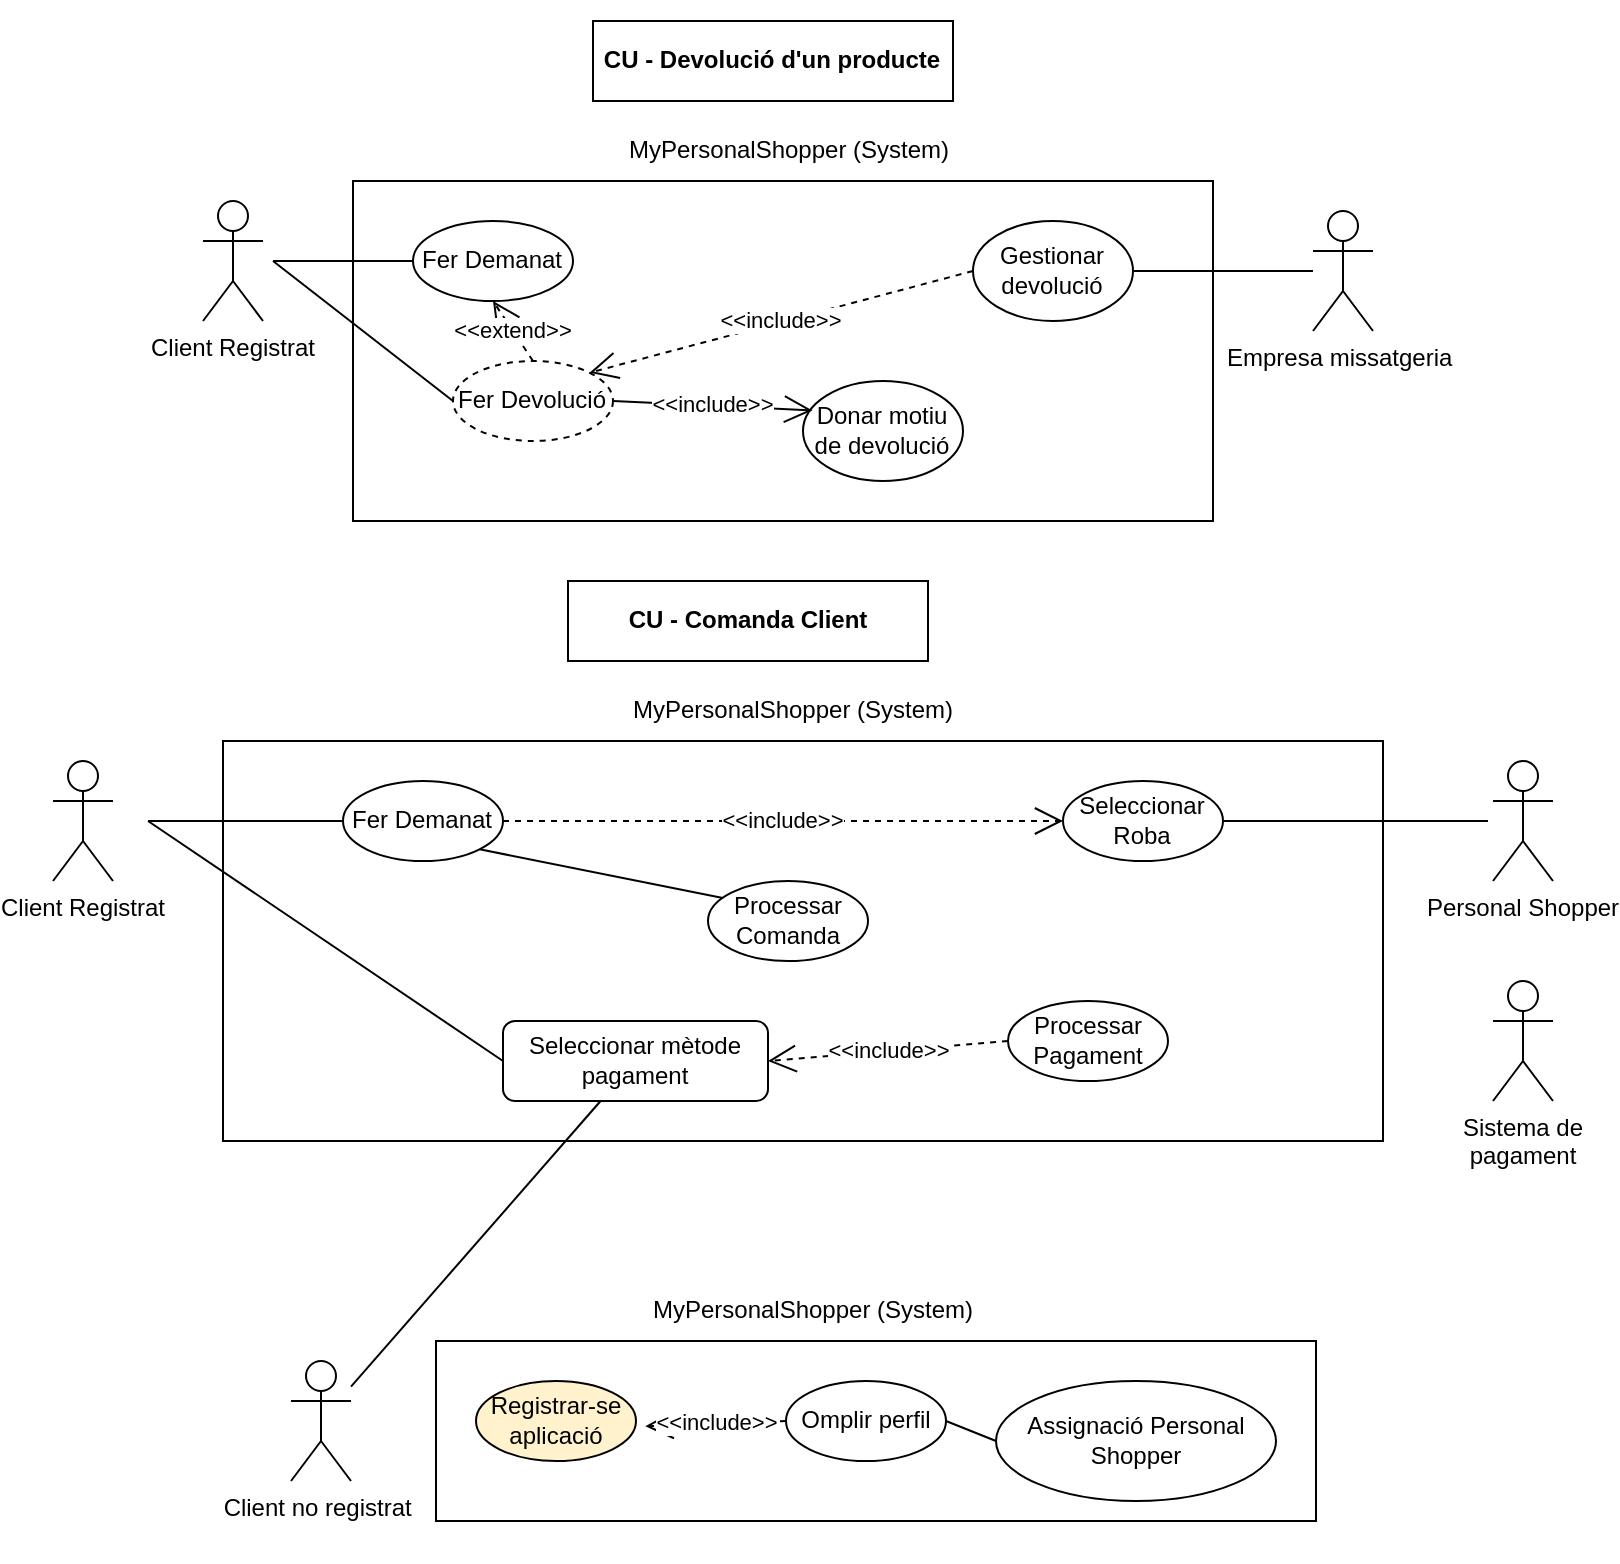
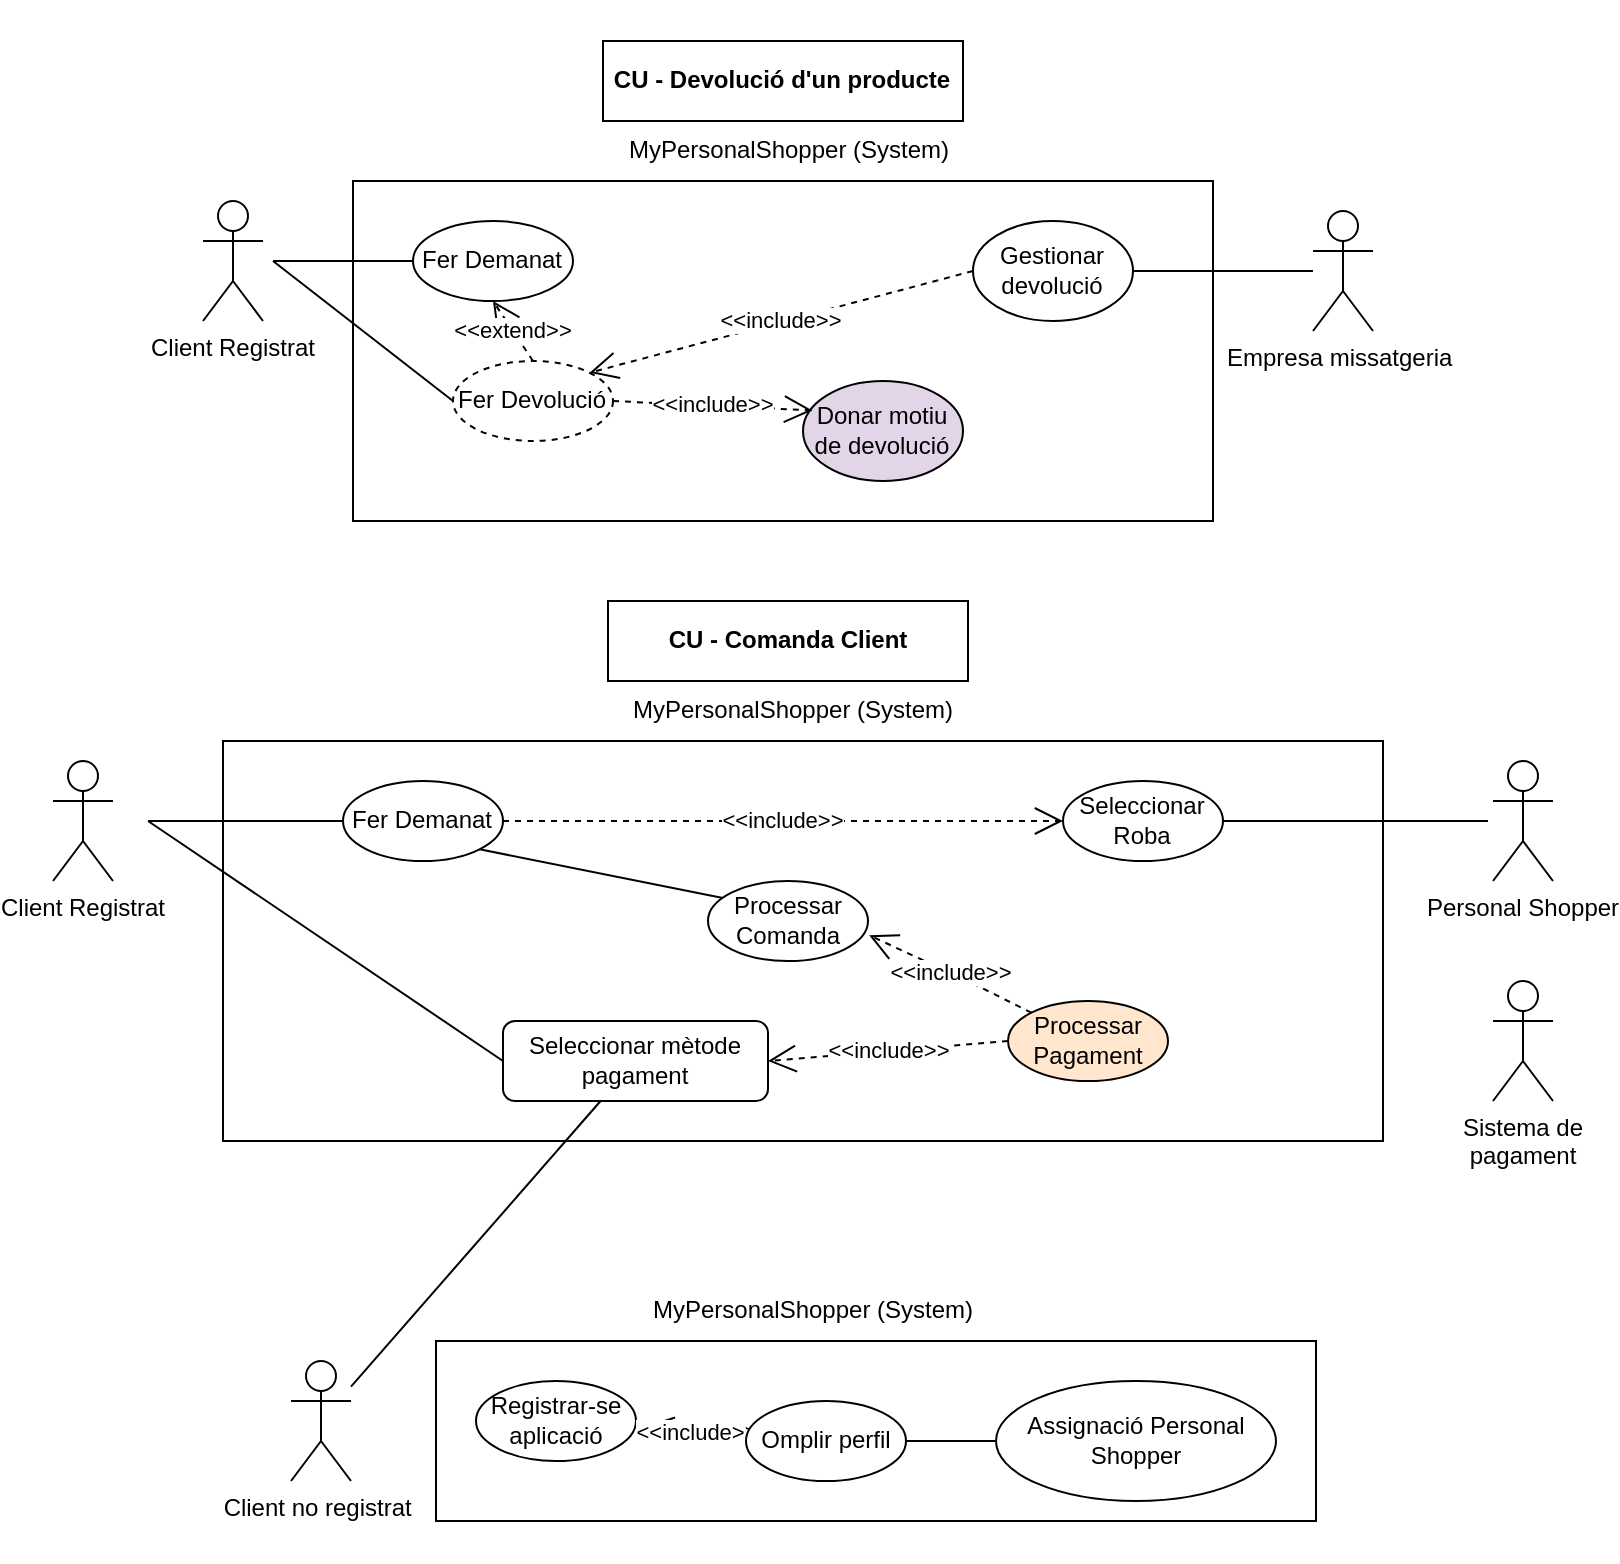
- <mxCell id="17" value="&lt;b&gt;CU - Devolució d'un producte&lt;/b&gt;" style="text;html=1;strokeColor=default;fillColor=none;align=center;verticalAlign=middle;whiteSpace=wrap;rounded=0;" vertex="1" parent="1"><mxGeometry x="290" y="10" width="180" height="40" as="geometry" /></mxCell>
+ <mxCell id="17" value="&lt;b&gt;CU - Devolució d'un producte&lt;/b&gt;" style="text;html=1;strokeColor=default;fillColor=none;align=center;verticalAlign=middle;whiteSpace=wrap;rounded=0;" vertex="1" parent="1"><mxGeometry x="295" y="20" width="180" height="40" as="geometry" /></mxCell>
- <mxCell id="20" value="&amp;lt;&amp;lt;include&amp;gt;&amp;gt;" style="endArrow=open;endSize=12;dashed=0;html=1;rounded=0;entryX=0.059;entryY=0.294;entryDx=0;entryDy=0;exitX=1;exitY=0.5;exitDx=0;exitDy=0;entryPerimeter=0;" edge="1" parent="1" source="7" target="19"><mxGeometry width="160" relative="1" as="geometry"><mxPoint x="300" y="180" as="sourcePoint" /><mxPoint x="350" y="220" as="targetPoint" /></mxGeometry></mxCell>
+ <mxCell id="20" value="&amp;lt;&amp;lt;include&amp;gt;&amp;gt;" style="endArrow=open;endSize=12;dashed=1;html=1;rounded=0;entryX=0.059;entryY=0.294;entryDx=0;entryDy=0;exitX=1;exitY=0.5;exitDx=0;exitDy=0;entryPerimeter=0;" edge="1" parent="1" source="7" target="19"><mxGeometry width="160" relative="1" as="geometry"><mxPoint x="300" y="180" as="sourcePoint" /><mxPoint x="350" y="220" as="targetPoint" /></mxGeometry></mxCell>
- <mxCell id="19" value="Donar motiu de devolució" style="ellipse;whiteSpace=wrap;html=1;" vertex="1" parent="1"><mxGeometry x="395" y="190" width="80" height="50" as="geometry" /></mxCell>
+ <mxCell id="19" value="Donar motiu de devolució" style="ellipse;whiteSpace=wrap;html=1;fillColor=#e1d5e7;" vertex="1" parent="1"><mxGeometry x="395" y="190" width="80" height="50" as="geometry" /></mxCell>
- <mxCell id="24" value="&lt;b&gt;CU - Comanda Client&lt;/b&gt;" style="text;html=1;strokeColor=default;fillColor=none;align=center;verticalAlign=middle;whiteSpace=wrap;rounded=0;" vertex="1" parent="1"><mxGeometry x="277.5" y="290" width="180" height="40" as="geometry" /></mxCell>
+ <mxCell id="24" value="&lt;b&gt;CU - Comanda Client&lt;/b&gt;" style="text;html=1;strokeColor=default;fillColor=none;align=center;verticalAlign=middle;whiteSpace=wrap;rounded=0;" vertex="1" parent="1"><mxGeometry x="297.5" y="300" width="180" height="40" as="geometry" /></mxCell>
+ <mxCell id="38" value="&amp;lt;&amp;lt;include&amp;gt;&amp;gt;" style="endArrow=open;endSize=12;dashed=1;html=1;rounded=0;entryX=1.007;entryY=0.678;entryDx=0;entryDy=0;entryPerimeter=0;exitX=0;exitY=0;exitDx=0;exitDy=0;" edge="1" parent="1" source="15" target="16"><mxGeometry width="160" relative="1" as="geometry"><mxPoint x="255.5" y="420" as="sourcePoint" /><mxPoint x="535.5" y="420" as="targetPoint" /><Array as="points"><mxPoint x="477.5" y="490" /></Array></mxGeometry></mxCell>
- <mxCell id="15" value="Processar Pagament" style="ellipse;whiteSpace=wrap;html=1;" parent="1" vertex="1"><mxGeometry x="497.5" y="500" width="80" height="40" as="geometry" /></mxCell>
+ <mxCell id="15" value="Processar Pagament" style="ellipse;whiteSpace=wrap;html=1;fillColor=#ffe6cc;" parent="1" vertex="1"><mxGeometry x="497.5" y="500" width="80" height="40" as="geometry" /></mxCell>
- <mxCell id="30" value="Registrar-se aplicació" style="ellipse;whiteSpace=wrap;html=1;fillColor=#fff2cc;" vertex="1" parent="1"><mxGeometry x="231.5" y="690" width="80" height="40" as="geometry" /></mxCell>
+ <mxCell id="30" value="Registrar-se aplicació" style="ellipse;whiteSpace=wrap;html=1;" vertex="1" parent="1"><mxGeometry x="231.5" y="690" width="80" height="40" as="geometry" /></mxCell>
- <mxCell id="32" value="Omplir perfil" style="ellipse;whiteSpace=wrap;html=1;" vertex="1" parent="1"><mxGeometry x="386.5" y="690" width="80" height="40" as="geometry" /></mxCell>
+ <mxCell id="32" value="Omplir perfil" style="ellipse;whiteSpace=wrap;html=1;" vertex="1" parent="1"><mxGeometry x="366.5" y="700" width="80" height="40" as="geometry" /></mxCell>
